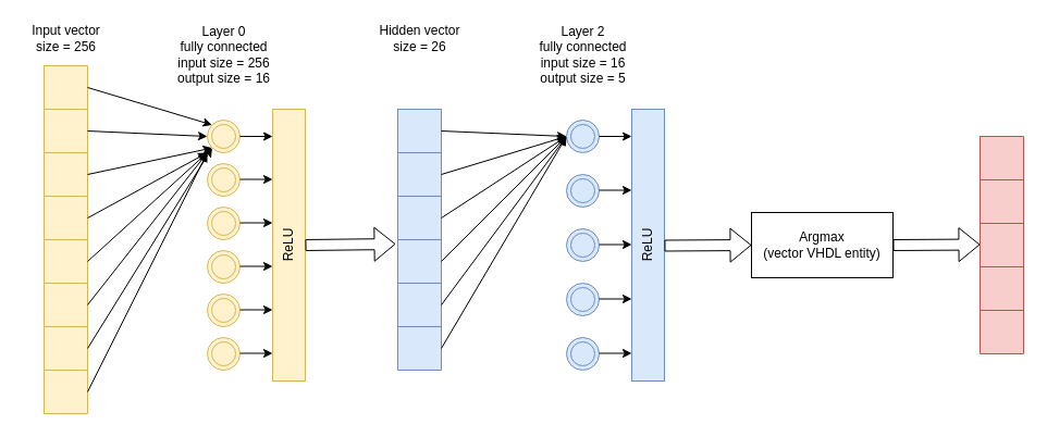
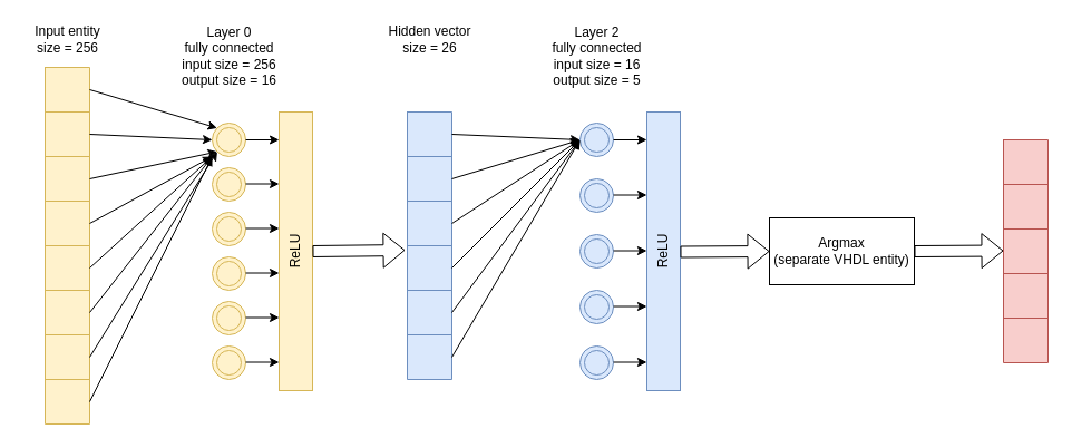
- <mxCell id="19" value="Input vector&lt;br&gt;size = 256" style="text;html=1;align=center;verticalAlign=middle;resizable=0;points=[];autosize=1;strokeColor=none;" vertex="1" parent="1"><mxGeometry x="20" y="20" width="80" height="30" as="geometry" /></mxCell>
+ <mxCell id="19" value="Input entity&lt;br&gt;size = 256" style="text;html=1;align=center;verticalAlign=middle;resizable=0;points=[];autosize=1;strokeColor=none;" vertex="1" parent="1"><mxGeometry x="20" y="20" width="80" height="30" as="geometry" /></mxCell>
- <mxCell id="75" value="Argmax&lt;br&gt;(vector VHDL entity)" style="rounded=0;whiteSpace=wrap;html=1;" vertex="1" parent="1"><mxGeometry x="690" y="195" width="130" height="60" as="geometry" /></mxCell>
+ <mxCell id="75" value="Argmax&lt;br&gt;(separate VHDL entity)" style="rounded=0;whiteSpace=wrap;html=1;" vertex="1" parent="1"><mxGeometry x="690" y="195" width="130" height="60" as="geometry" /></mxCell>
